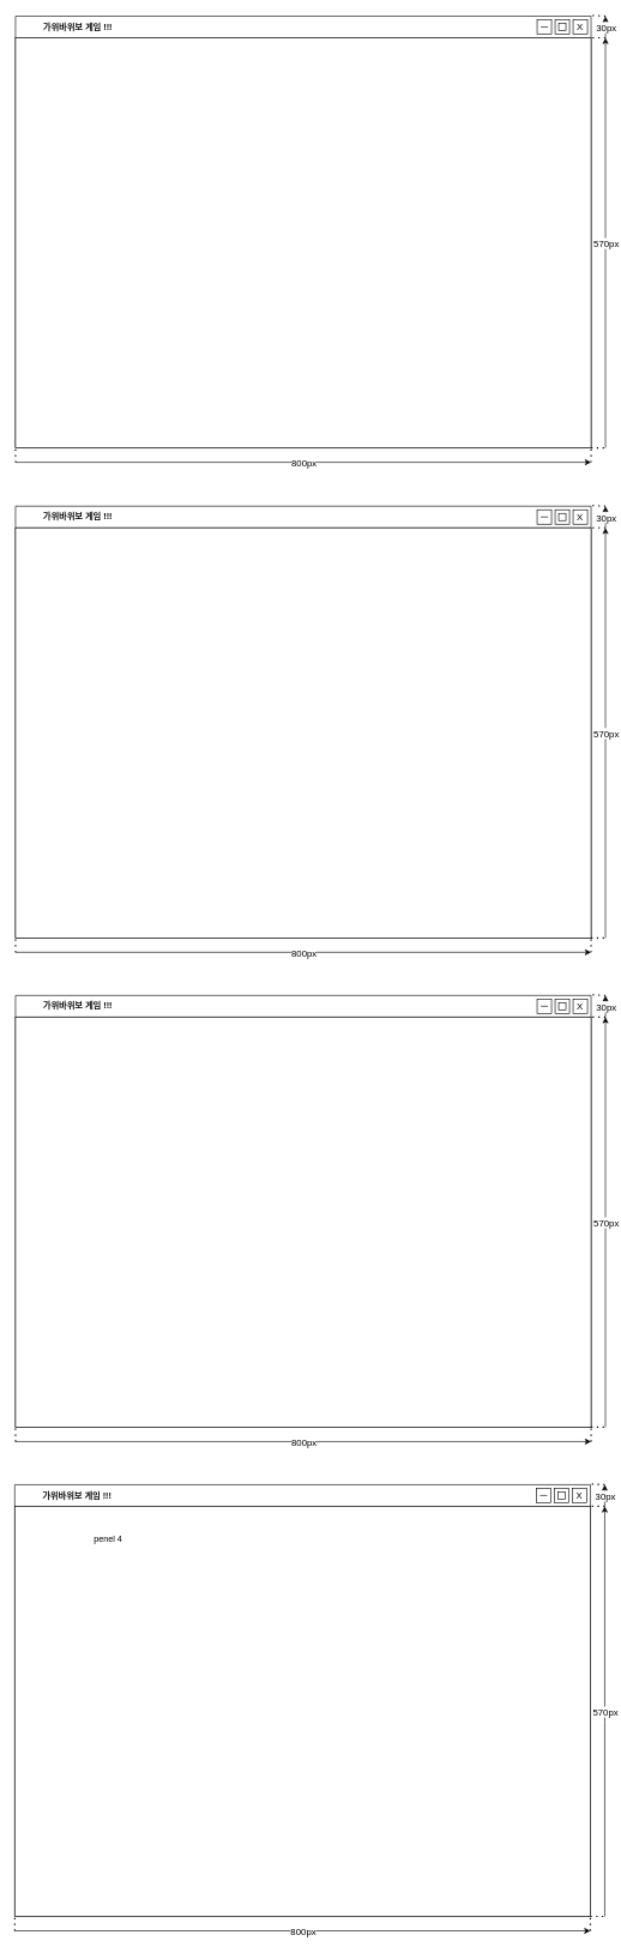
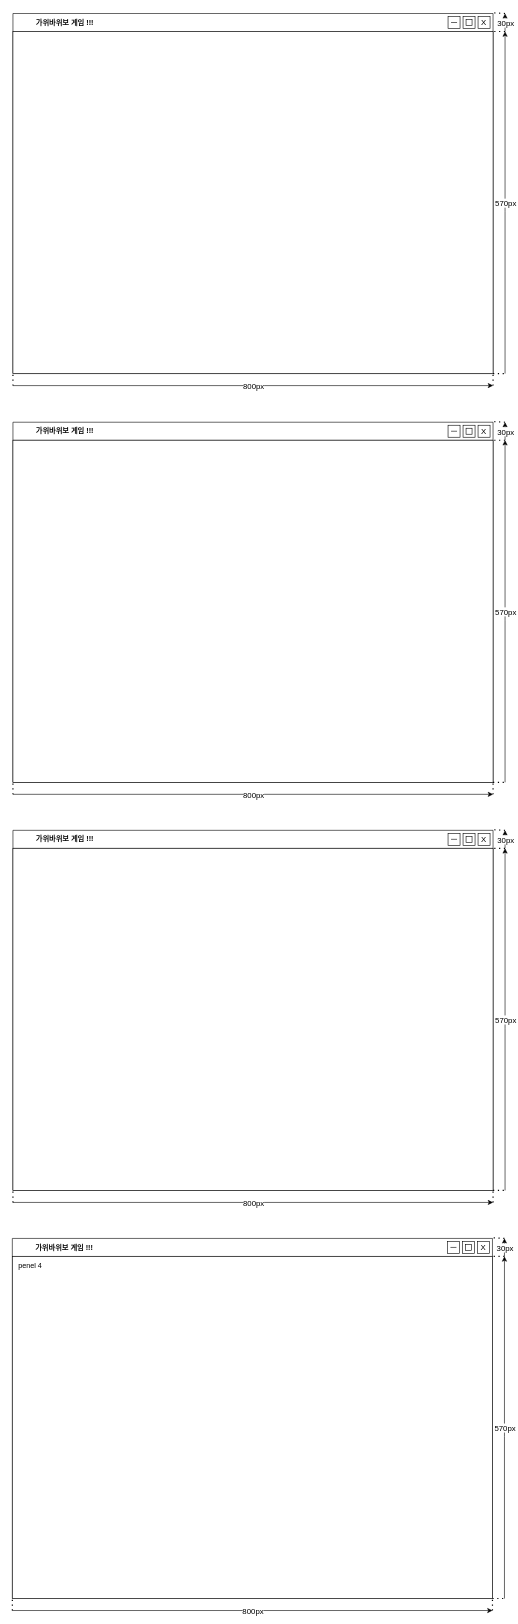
- <mxCell id="65" value="penel 4" style="text;html=1;strokeColor=none;fillColor=none;align=center;verticalAlign=middle;whiteSpace=wrap;rounded=0;" vertex="1" parent="56"><mxGeometry x="100" y="60" width="60" height="30" as="geometry" /></mxCell>
+ <mxCell id="65" value="penel 4" style="text;html=1;strokeColor=none;fillColor=none;align=center;verticalAlign=middle;whiteSpace=wrap;rounded=0;" vertex="1" parent="56"><mxGeometry y="30" width="60" height="30" as="geometry" /></mxCell>
